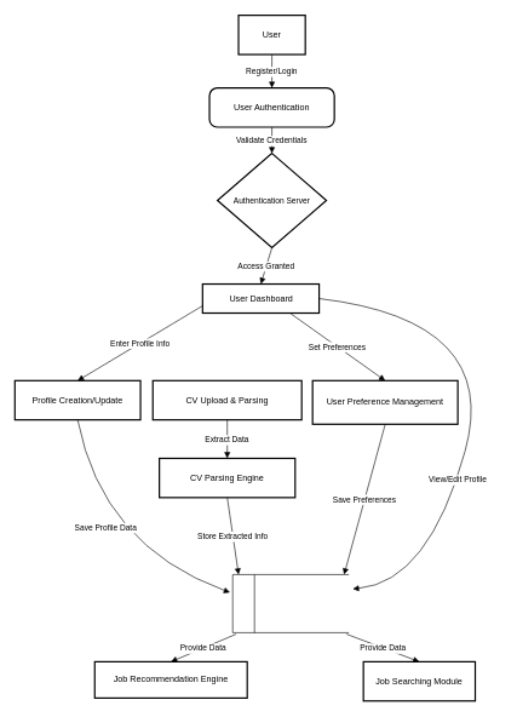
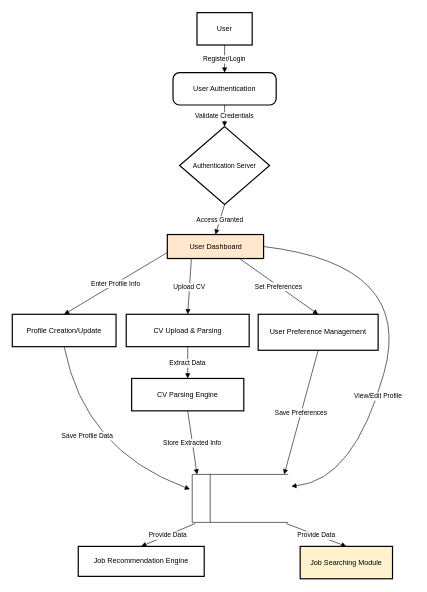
- <mxCell id="5" value="User Dashboard" style="whiteSpace=wrap;strokeWidth=2;" vertex="1" parent="1"><mxGeometry x="278.5" y="390" width="160.5" height="40" as="geometry" /></mxCell>
+ <mxCell id="5" value="User Dashboard" style="whiteSpace=wrap;strokeWidth=2;fillColor=#ffe6cc;" vertex="1" parent="1"><mxGeometry x="278.5" y="390" width="160.5" height="40" as="geometry" /></mxCell>
+ <mxCell id="16" value="Upload CV" style="curved=1;startArrow=none;endArrow=block;exitX=0.25;exitY=1;entryX=0.5;entryY=0;rounded=0;exitDx=0;exitDy=0;" edge="1" parent="1" source="5" target="7"><mxGeometry relative="1" as="geometry"><Array as="points" /></mxGeometry></mxCell>
- <mxCell id="11" value="Job Searching Module" style="whiteSpace=wrap;strokeWidth=2;" vertex="1" parent="1"><mxGeometry x="500" y="910" width="154" height="54" as="geometry" /></mxCell>
+ <mxCell id="11" value="Job Searching Module" style="whiteSpace=wrap;strokeWidth=2;fillColor=#fff2cc;" vertex="1" parent="1"><mxGeometry x="500" y="910" width="154" height="54" as="geometry" /></mxCell>
